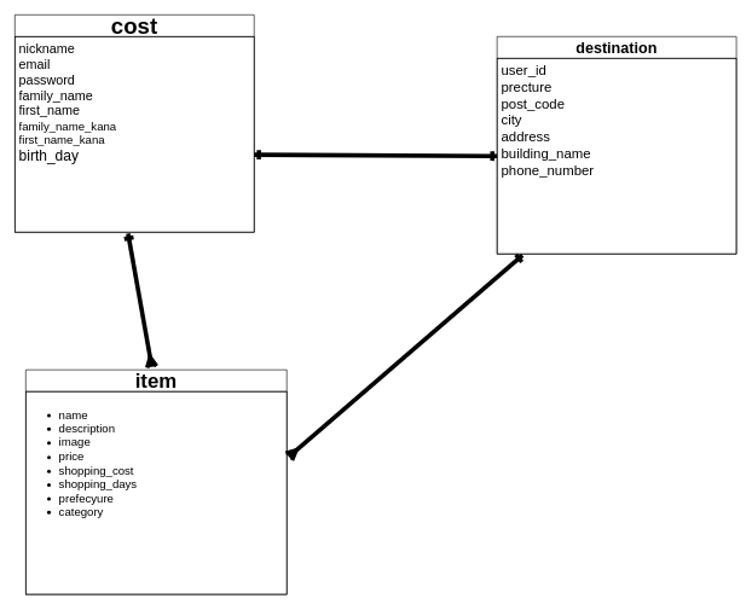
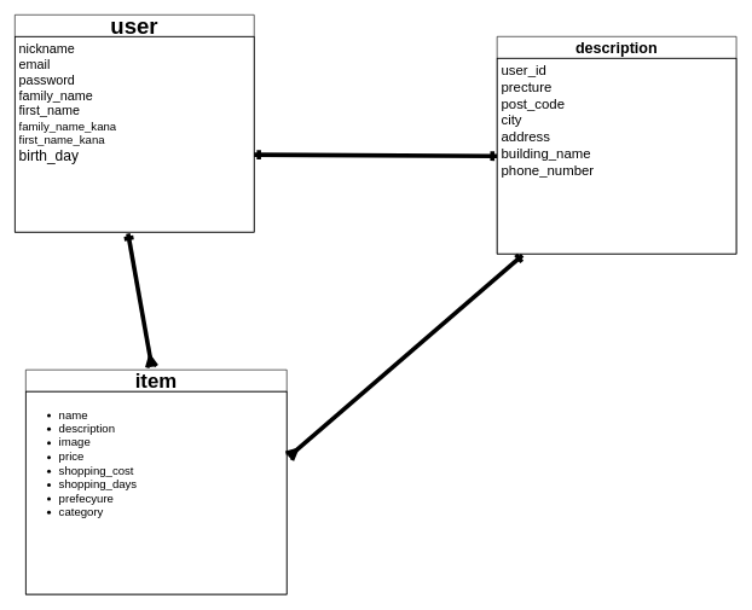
- <mxCell id="2" value="cost" style="swimlane;fontStyle=1;childLayout=stackLayout;horizontal=1;startSize=30;horizontalStack=0;resizeParent=1;resizeParentMax=0;resizeLast=0;collapsible=1;marginBottom=0;whiteSpace=wrap;html=1;fontSize=31;" vertex="1" parent="1"><mxGeometry x="20" y="20" width="330" height="300" as="geometry" /></mxCell>
+ <mxCell id="2" value="user" style="swimlane;fontStyle=1;childLayout=stackLayout;horizontal=1;startSize=30;horizontalStack=0;resizeParent=1;resizeParentMax=0;resizeLast=0;collapsible=1;marginBottom=0;whiteSpace=wrap;html=1;fontSize=31;" vertex="1" parent="1"><mxGeometry x="20" y="20" width="330" height="300" as="geometry" /></mxCell>
- <mxCell id="4" value="&lt;font style=&quot;font-size: 21px;&quot;&gt;&lt;b&gt;destination&lt;/b&gt;&lt;/font&gt;" style="swimlane;fontStyle=0;childLayout=stackLayout;horizontal=1;startSize=30;horizontalStack=0;resizeParent=1;resizeParentMax=0;resizeLast=0;collapsible=1;marginBottom=0;whiteSpace=wrap;html=1;" vertex="1" parent="1"><mxGeometry x="685" y="50" width="330" height="300" as="geometry" /></mxCell>
+ <mxCell id="4" value="&lt;font style=&quot;font-size: 21px;&quot;&gt;&lt;b&gt;description&lt;/b&gt;&lt;/font&gt;" style="swimlane;fontStyle=0;childLayout=stackLayout;horizontal=1;startSize=30;horizontalStack=0;resizeParent=1;resizeParentMax=0;resizeLast=0;collapsible=1;marginBottom=0;whiteSpace=wrap;html=1;" vertex="1" parent="1"><mxGeometry x="685" y="50" width="330" height="300" as="geometry" /></mxCell>
